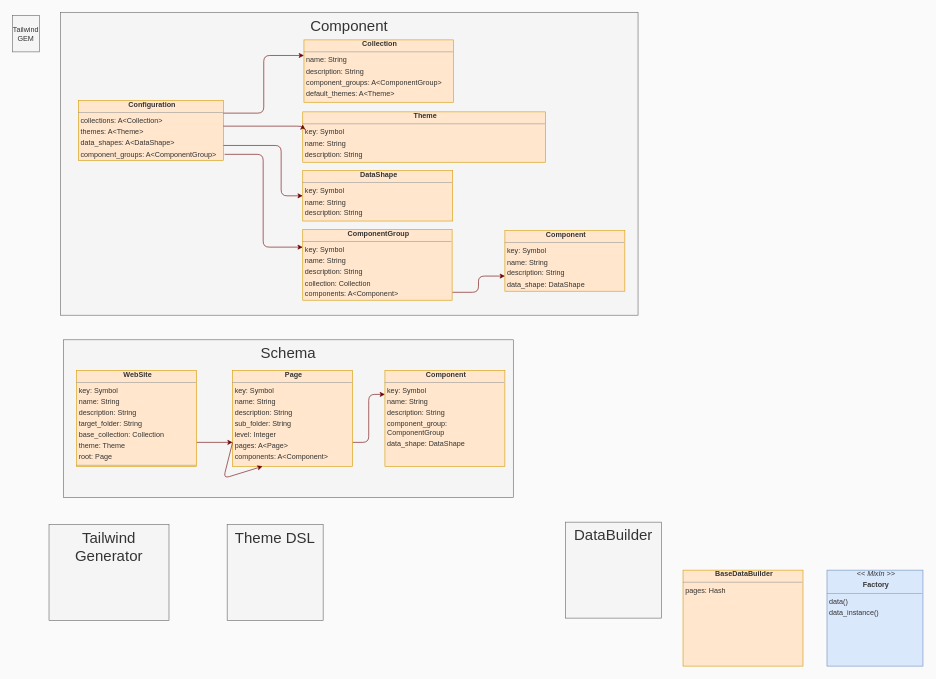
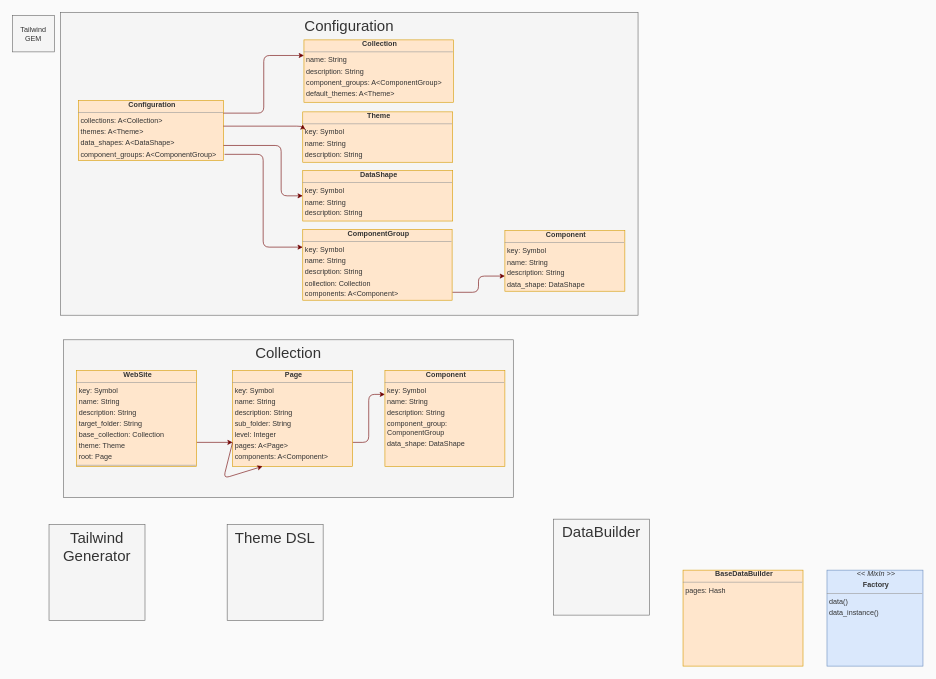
- <mxCell id="15" value="Component" style="whiteSpace=wrap;html=1;rounded=0;fillColor=#f5f5f5;strokeColor=#666666;fontColor=#333333;verticalAlign=top;fontSize=25;" parent="14" vertex="1"><mxGeometry width="963" height="505" as="geometry" /></mxCell>
+ <mxCell id="15" value="Configuration" style="whiteSpace=wrap;html=1;rounded=0;fillColor=#f5f5f5;strokeColor=#666666;fontColor=#333333;verticalAlign=top;fontSize=25;" parent="14" vertex="1"><mxGeometry width="963" height="505" as="geometry" /></mxCell>
- <mxCell id="2" value="Tailwind GEM" style="whiteSpace=wrap;html=1;rounded=0;fillColor=#f5f5f5;strokeColor=#666666;fontColor=#333333" parent="1" vertex="1"><mxGeometry x="20" y="25" width="45" height="61" as="geometry" /></mxCell>
+ <mxCell id="2" value="Tailwind GEM" style="whiteSpace=wrap;html=1;rounded=0;fillColor=#f5f5f5;strokeColor=#666666;fontColor=#333333" parent="1" vertex="1"><mxGeometry x="20" y="25" width="70" height="61" as="geometry" /></mxCell>
- <mxCell id="19" value="&lt;p style=&quot;margin:0px;margin-left:4px;margin-bottom:4px;text-align:center&quot;&gt;&lt;b&gt;Theme&lt;/b&gt;&lt;/p&gt;&lt;hr size=&quot;1&quot;/&gt;&lt;p style=&quot;margin:0px;margin-left:4px;margin-bottom:4px&quot;&gt;key: Symbol&lt;/p&gt;&lt;p style=&quot;margin:0px;margin-left:4px;margin-bottom:4px&quot;&gt;name: String&lt;/p&gt;&lt;p style=&quot;margin:0px;margin-left:4px;margin-bottom:4px&quot;&gt;description: String&lt;/p&gt;" style="whiteSpace=wrap;html=1;rounded=0;fillColor=#ffe6cc;strokeColor=#d79b00;fontColor=#333333;align=left;overflow=fill;fontSize=12;fontFamily=Helvetica" parent="14" vertex="1"><mxGeometry x="404" y="166" width="405" height="84" as="geometry" /></mxCell>
+ <mxCell id="19" value="&lt;p style=&quot;margin:0px;margin-left:4px;margin-bottom:4px;text-align:center&quot;&gt;&lt;b&gt;Theme&lt;/b&gt;&lt;/p&gt;&lt;hr size=&quot;1&quot;/&gt;&lt;p style=&quot;margin:0px;margin-left:4px;margin-bottom:4px&quot;&gt;key: Symbol&lt;/p&gt;&lt;p style=&quot;margin:0px;margin-left:4px;margin-bottom:4px&quot;&gt;name: String&lt;/p&gt;&lt;p style=&quot;margin:0px;margin-left:4px;margin-bottom:4px&quot;&gt;description: String&lt;/p&gt;" style="whiteSpace=wrap;html=1;rounded=0;fillColor=#ffe6cc;strokeColor=#d79b00;fontColor=#333333;align=left;overflow=fill;fontSize=12;fontFamily=Helvetica" parent="14" vertex="1"><mxGeometry x="404" y="166" width="250" height="84" as="geometry" /></mxCell>
- <mxCell id="3" value="Schema" style="whiteSpace=wrap;html=1;rounded=0;fillColor=#f5f5f5;strokeColor=#666666;fontColor=#333333;verticalAlign=top;fontSize=25;" parent="1" vertex="1"><mxGeometry x="105" y="566" width="750" height="263" as="geometry" /></mxCell>
+ <mxCell id="3" value="Collection" style="whiteSpace=wrap;html=1;rounded=0;fillColor=#f5f5f5;strokeColor=#666666;fontColor=#333333;verticalAlign=top;fontSize=25;" parent="1" vertex="1"><mxGeometry x="105" y="566" width="750" height="263" as="geometry" /></mxCell>
- <mxCell id="11" value="DataBuilder" style="whiteSpace=wrap;html=1;rounded=0;fillColor=#f5f5f5;strokeColor=#666666;fontColor=#333333;verticalAlign=top;fontSize=25;" parent="1" vertex="1"><mxGeometry x="942" y="870" width="160" height="160" as="geometry" /></mxCell>
+ <mxCell id="11" value="DataBuilder" style="whiteSpace=wrap;html=1;rounded=0;fillColor=#f5f5f5;strokeColor=#666666;fontColor=#333333;verticalAlign=top;fontSize=25;" parent="1" vertex="1"><mxGeometry x="922" y="865" width="160" height="160" as="geometry" /></mxCell>
- <mxCell id="9" value="Tailwind Generator" style="whiteSpace=wrap;html=1;rounded=0;fillColor=#f5f5f5;strokeColor=#666666;fontColor=#333333;verticalAlign=top;fontSize=25;" parent="1" vertex="1"><mxGeometry x="81" y="874" width="200" height="160" as="geometry" /></mxCell>
+ <mxCell id="9" value="Tailwind Generator" style="whiteSpace=wrap;html=1;rounded=0;fillColor=#f5f5f5;strokeColor=#666666;fontColor=#333333;verticalAlign=top;fontSize=25;" parent="1" vertex="1"><mxGeometry x="81" y="874" width="160" height="160" as="geometry" /></mxCell>
